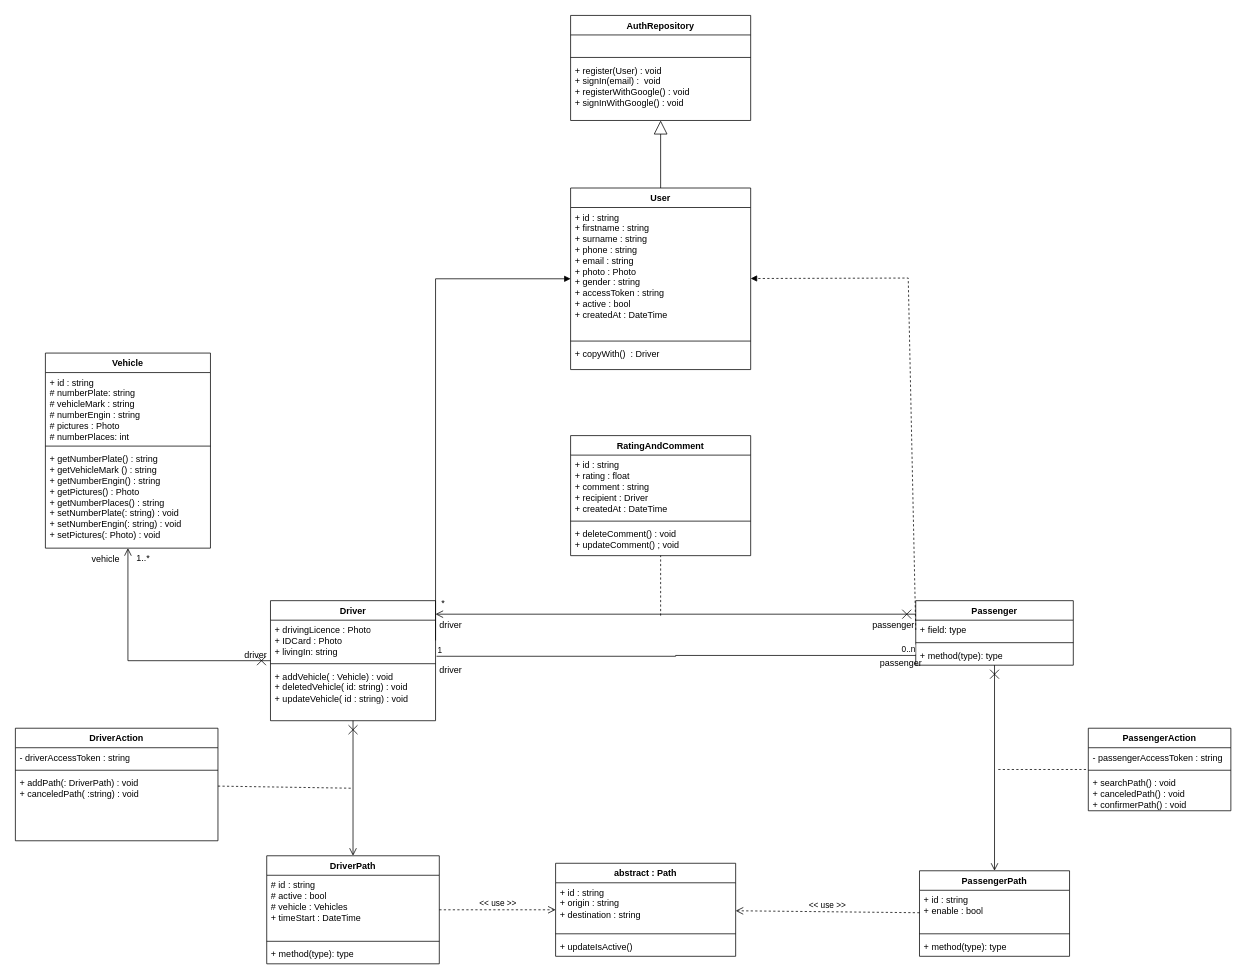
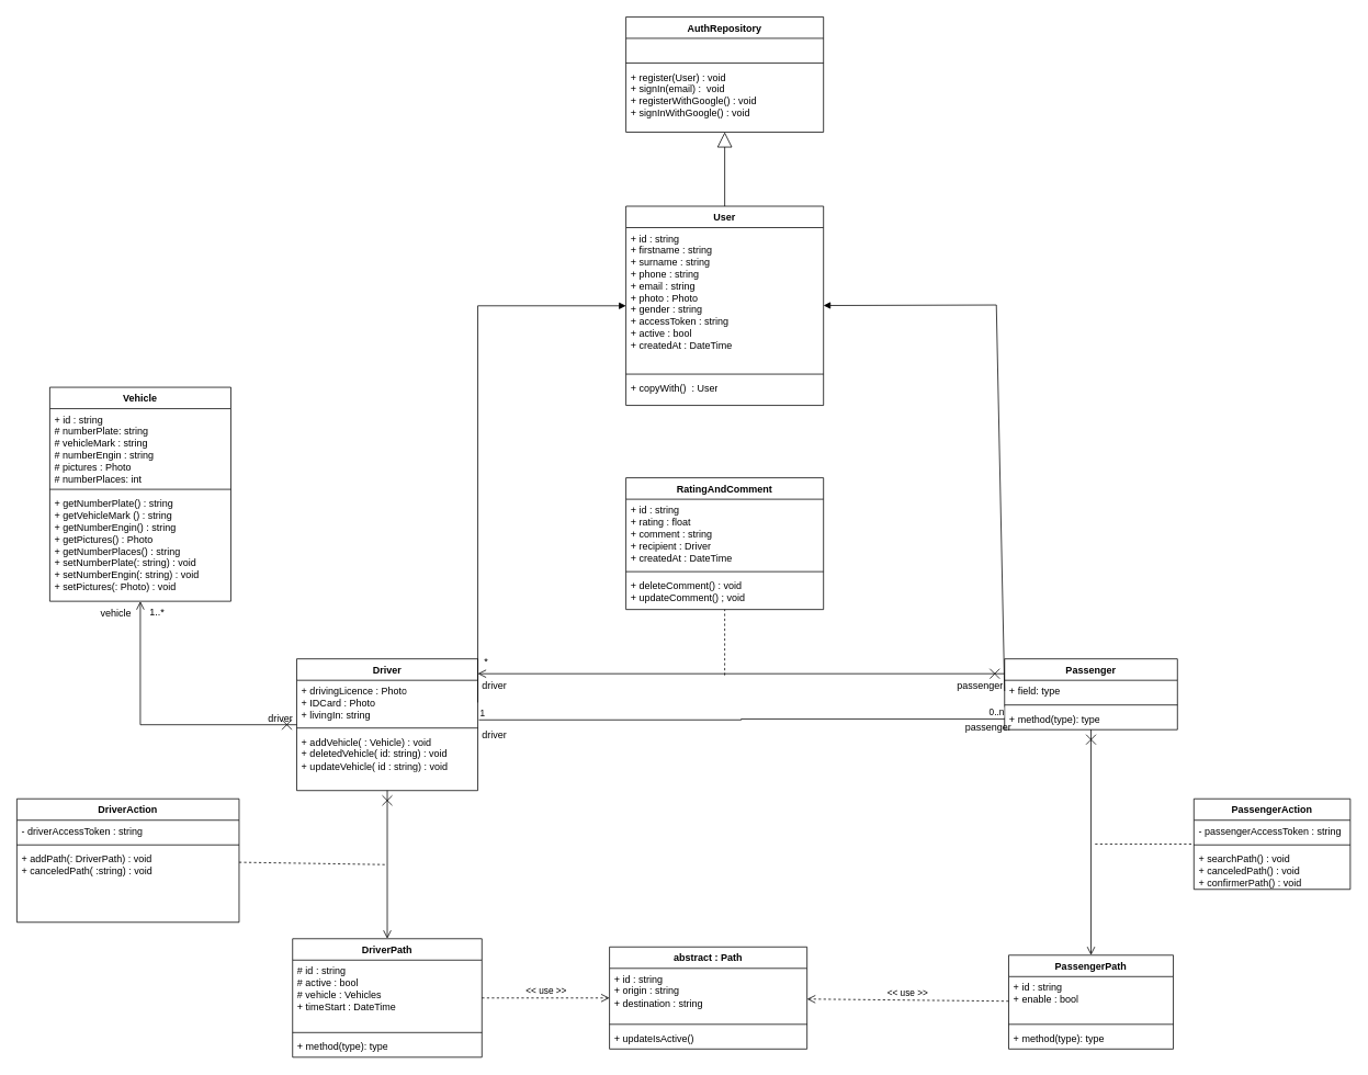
- <mxCell id="5" value="+ copyWith()&amp;nbsp; : Driver&lt;br&gt;" style="text;strokeColor=none;fillColor=none;align=left;verticalAlign=top;spacingLeft=4;spacingRight=4;overflow=hidden;rotatable=0;points=[[0,0.5],[1,0.5]];portConstraint=eastwest;whiteSpace=wrap;html=1;" parent="2" vertex="1"><mxGeometry y="208" width="240" height="34" as="geometry" /></mxCell>
+ <mxCell id="5" value="+ copyWith()&amp;nbsp; : User&lt;br&gt;" style="text;strokeColor=none;fillColor=none;align=left;verticalAlign=top;spacingLeft=4;spacingRight=4;overflow=hidden;rotatable=0;points=[[0,0.5],[1,0.5]];portConstraint=eastwest;whiteSpace=wrap;html=1;" parent="2" vertex="1"><mxGeometry y="208" width="240" height="34" as="geometry" /></mxCell>
- <mxCell id="39" value="" style="html=1;verticalAlign=bottom;endArrow=block;curved=0;rounded=0;exitX=0;exitY=0.5;exitDx=0;exitDy=0;dashed=1;" parent="1" source="19" target="2" edge="1"><mxGeometry width="80" relative="1" as="geometry"><mxPoint x="710" y="597" as="sourcePoint" /><mxPoint x="797" y="502" as="targetPoint" /><Array as="points"><mxPoint x="1210" y="370" /></Array></mxGeometry></mxCell>
+ <mxCell id="39" value="" style="html=1;verticalAlign=bottom;endArrow=block;curved=0;rounded=0;exitX=0;exitY=0.5;exitDx=0;exitDy=0;" parent="1" source="19" target="2" edge="1"><mxGeometry width="80" relative="1" as="geometry"><mxPoint x="710" y="597" as="sourcePoint" /><mxPoint x="797" y="502" as="targetPoint" /><Array as="points"><mxPoint x="1210" y="370" /></Array></mxGeometry></mxCell>
